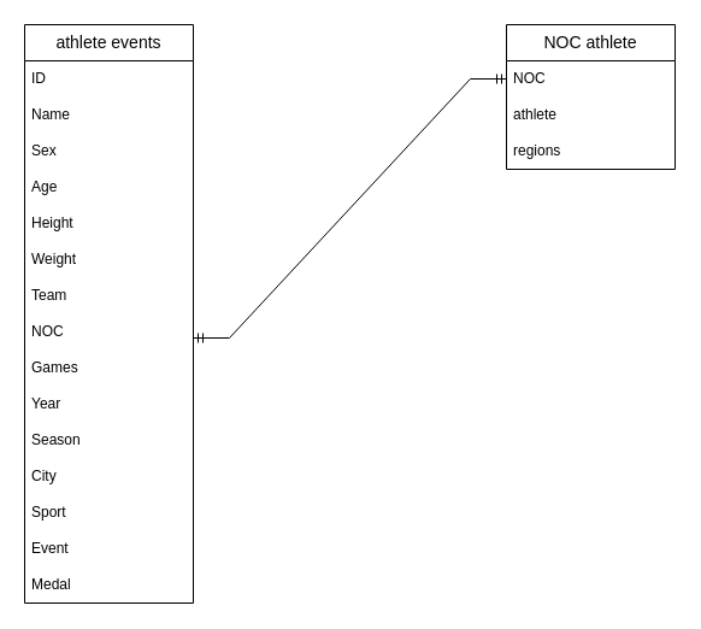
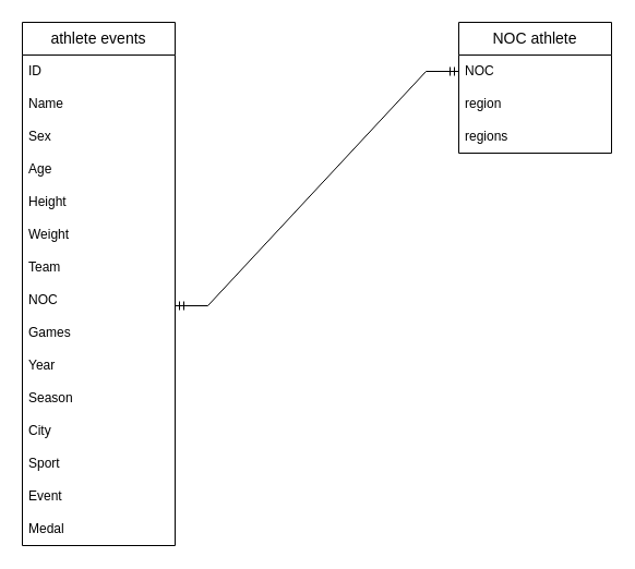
- <mxCell id="20" value="athlete" style="text;strokeColor=none;fillColor=none;align=left;verticalAlign=middle;spacingLeft=4;spacingRight=4;overflow=hidden;points=[[0,0.5],[1,0.5]];portConstraint=eastwest;rotatable=0;whiteSpace=wrap;html=1;" vertex="1" parent="18"><mxGeometry y="60" width="140" height="30" as="geometry" /></mxCell>
+ <mxCell id="20" value="region" style="text;strokeColor=none;fillColor=none;align=left;verticalAlign=middle;spacingLeft=4;spacingRight=4;overflow=hidden;points=[[0,0.5],[1,0.5]];portConstraint=eastwest;rotatable=0;whiteSpace=wrap;html=1;" vertex="1" parent="18"><mxGeometry y="60" width="140" height="30" as="geometry" /></mxCell>
